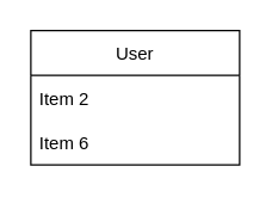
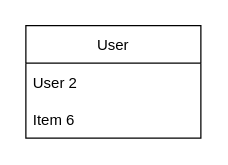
- <mxCell id="3" value="Item 2" style="text;strokeColor=none;fillColor=none;align=left;verticalAlign=middle;spacingLeft=4;spacingRight=4;overflow=hidden;points=[[0,0.5],[1,0.5]];portConstraint=eastwest;rotatable=0;" vertex="1" parent="2"><mxGeometry y="30" width="140" height="30" as="geometry" /></mxCell>
+ <mxCell id="3" value="User 2" style="text;strokeColor=none;fillColor=none;align=left;verticalAlign=middle;spacingLeft=4;spacingRight=4;overflow=hidden;points=[[0,0.5],[1,0.5]];portConstraint=eastwest;rotatable=0;" vertex="1" parent="2"><mxGeometry y="30" width="140" height="30" as="geometry" /></mxCell>
